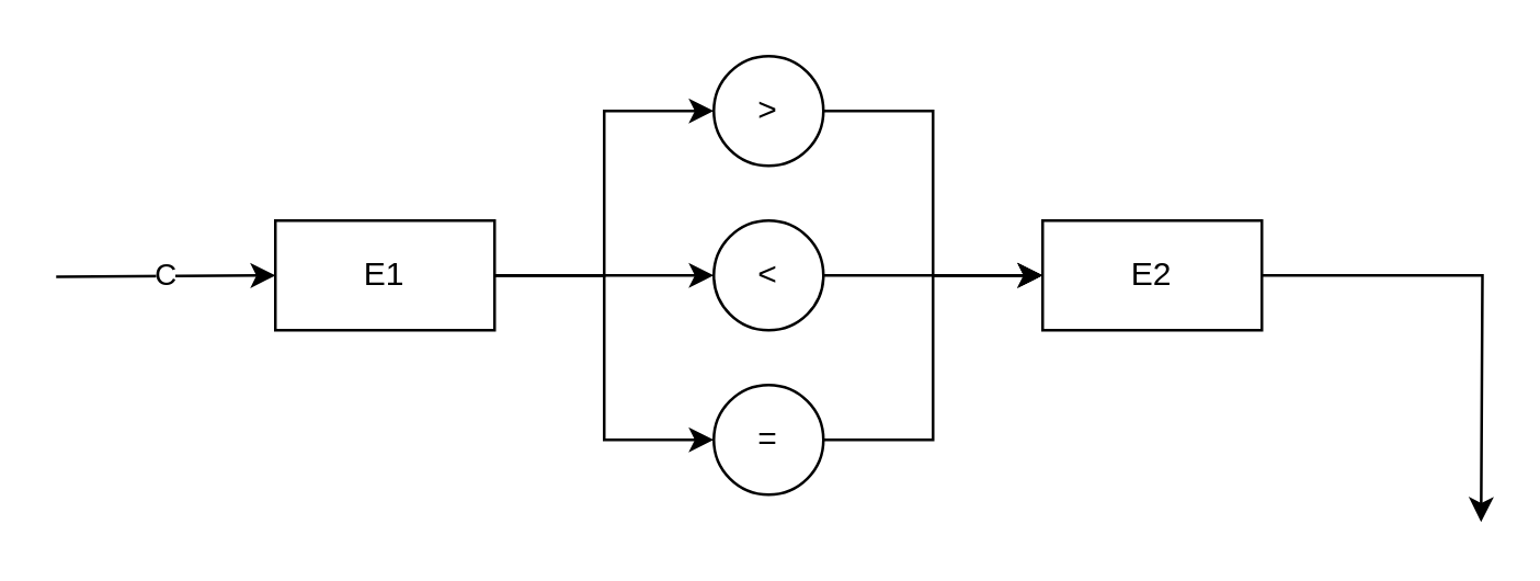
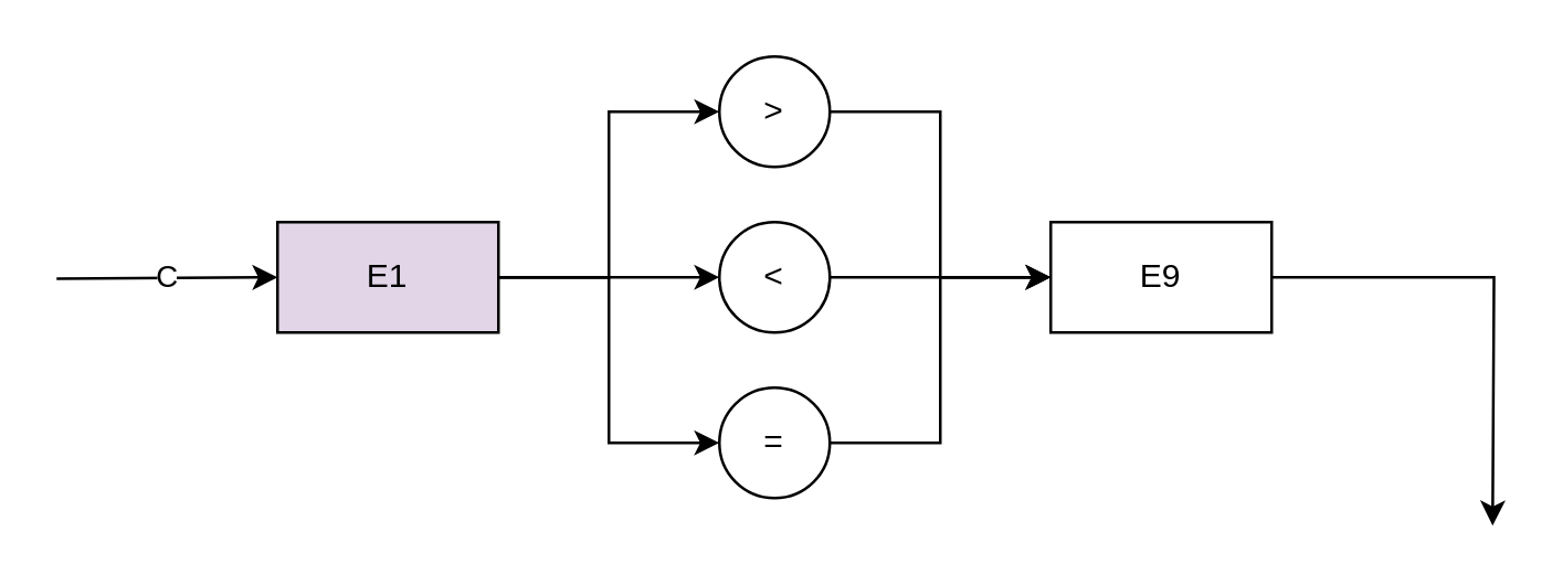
- <mxCell id="6" value="E1" style="rounded=0;whiteSpace=wrap;html=1;" vertex="1" parent="1"><mxGeometry x="100" y="80" width="80" height="40" as="geometry" /></mxCell>
+ <mxCell id="6" value="E1" style="rounded=0;whiteSpace=wrap;html=1;fillColor=#e1d5e7;" vertex="1" parent="1"><mxGeometry x="100" y="80" width="80" height="40" as="geometry" /></mxCell>
- <mxCell id="14" value="E2" style="rounded=0;whiteSpace=wrap;html=1;" vertex="1" parent="1"><mxGeometry x="380" y="80" width="80" height="40" as="geometry" /></mxCell>
+ <mxCell id="14" value="E9" style="rounded=0;whiteSpace=wrap;html=1;" vertex="1" parent="1"><mxGeometry x="380" y="80" width="80" height="40" as="geometry" /></mxCell>
